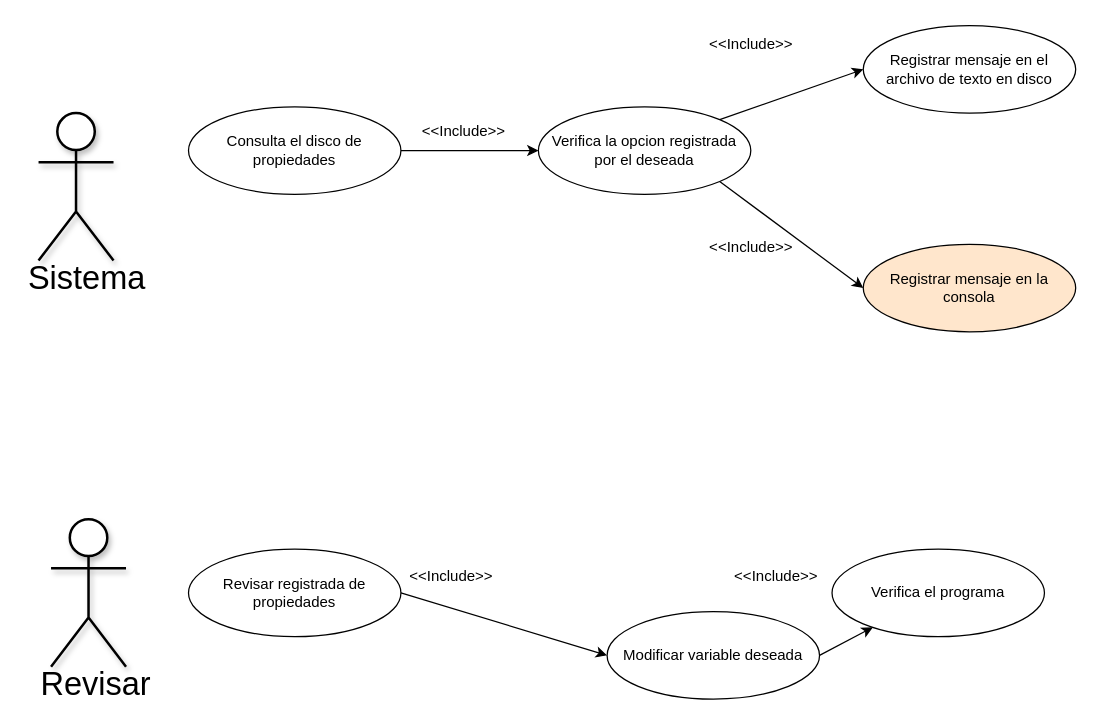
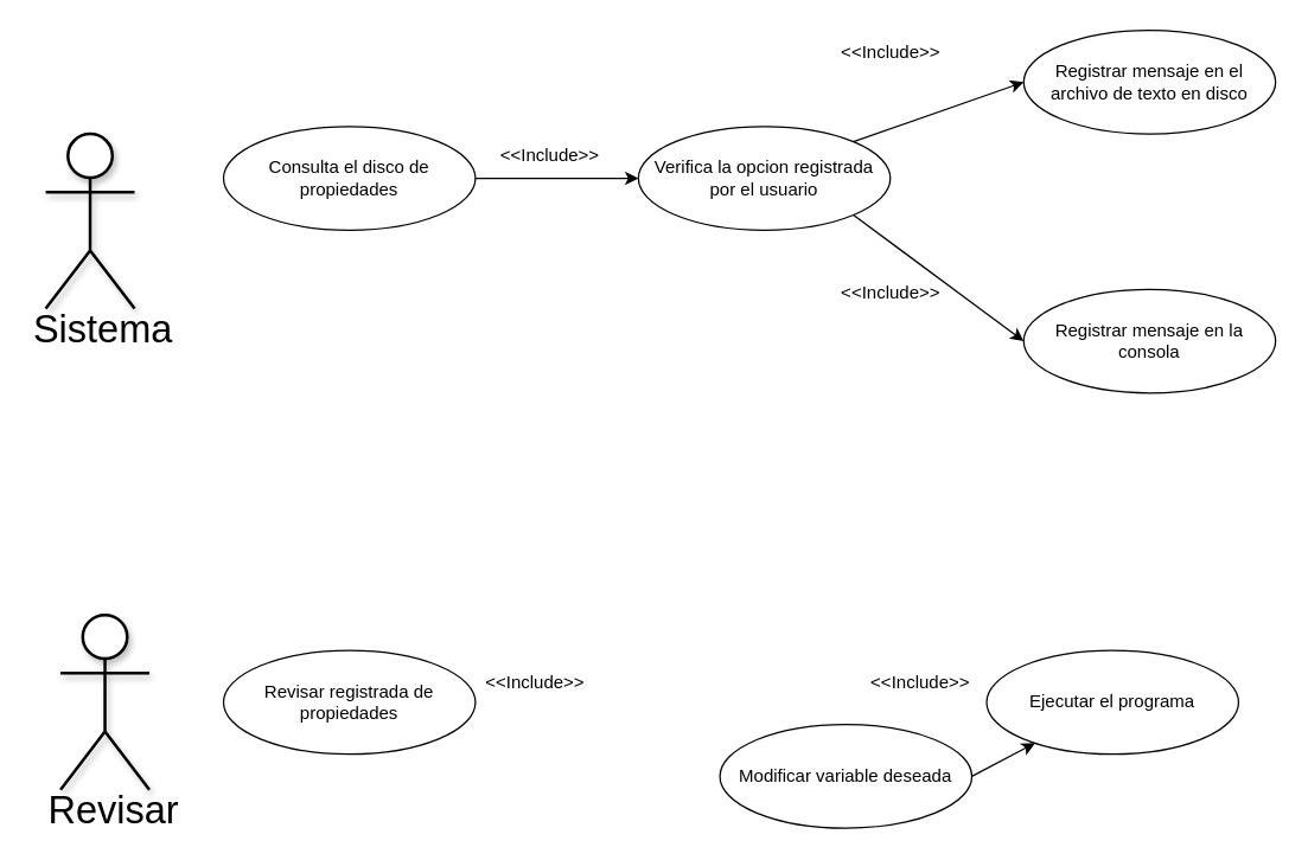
- <mxCell id="8" value="Verifica la opcion registrada por el deseada" style="ellipse;whiteSpace=wrap;html=1;" vertex="1" parent="1"><mxGeometry x="430" y="85" width="170" height="70" as="geometry" /></mxCell>
+ <mxCell id="8" value="Verifica la opcion registrada por el usuario" style="ellipse;whiteSpace=wrap;html=1;" vertex="1" parent="1"><mxGeometry x="430" y="85" width="170" height="70" as="geometry" /></mxCell>
- <mxCell id="9" value="Registrar mensaje en la consola" style="ellipse;whiteSpace=wrap;html=1;fillColor=#ffe6cc;" vertex="1" parent="1"><mxGeometry x="690" y="195" width="170" height="70" as="geometry" /></mxCell>
+ <mxCell id="9" value="Registrar mensaje en la consola" style="ellipse;whiteSpace=wrap;html=1;" vertex="1" parent="1"><mxGeometry x="690" y="195" width="170" height="70" as="geometry" /></mxCell>
- <mxCell id="20" value="Verifica el programa" style="ellipse;whiteSpace=wrap;html=1;" vertex="1" parent="1"><mxGeometry x="665" y="439" width="170" height="70" as="geometry" /></mxCell>
+ <mxCell id="20" value="Ejecutar el programa" style="ellipse;whiteSpace=wrap;html=1;" vertex="1" parent="1"><mxGeometry x="665" y="439" width="170" height="70" as="geometry" /></mxCell>
- <mxCell id="16" style="edgeStyle=none;rounded=0;orthogonalLoop=1;jettySize=auto;html=1;exitX=1;exitY=0.5;exitDx=0;exitDy=0;entryX=0;entryY=0.5;entryDx=0;entryDy=0;" edge="1" parent="1" source="17" target="19"><mxGeometry relative="1" as="geometry" /></mxCell>
